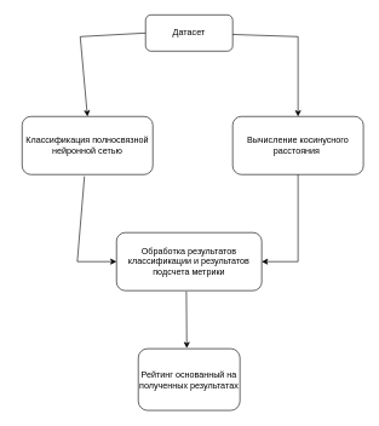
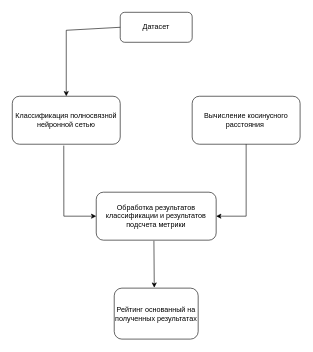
- <mxCell id="11" value="" style="endArrow=classic;html=1;rounded=0;entryX=0.5;entryY=0;entryDx=0;entryDy=0;" edge="1" parent="1" source="2" target="4"><mxGeometry width="50" height="50" relative="1" as="geometry"><mxPoint x="374" y="100" as="sourcePoint" /><mxPoint x="424" y="50" as="targetPoint" /><Array as="points"><mxPoint x="410" y="50" /></Array></mxGeometry></mxCell>
- <mxCell id="3" value="Классификация полносвязной нейронной сетью" style="rounded=1;whiteSpace=wrap;html=1;" vertex="1" parent="1"><mxGeometry x="30" y="160" width="180" height="80" as="geometry" /></mxCell>
+ <mxCell id="3" value="Классификация полносвязной нейронной сетью" style="rounded=1;whiteSpace=wrap;html=1;" vertex="1" parent="1"><mxGeometry x="20" y="160" width="180" height="80" as="geometry" /></mxCell>
